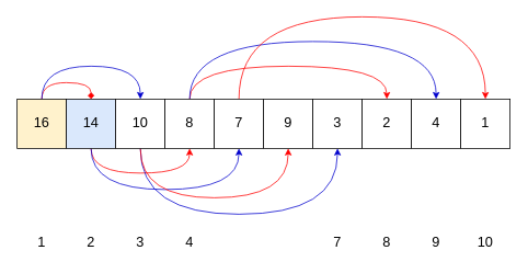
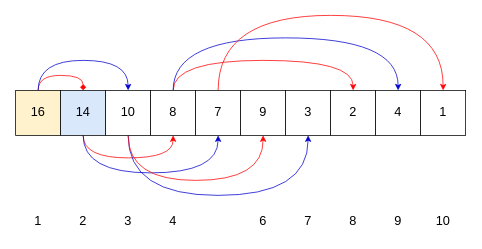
+ <mxCell id="21" value="6" style="text;html=1;strokeColor=none;fillColor=none;align=center;verticalAlign=middle;whiteSpace=wrap;rounded=0;fontSize=17;" parent="1" vertex="1"><mxGeometry x="330" y="280" width="40" height="30" as="geometry" /></mxCell>
